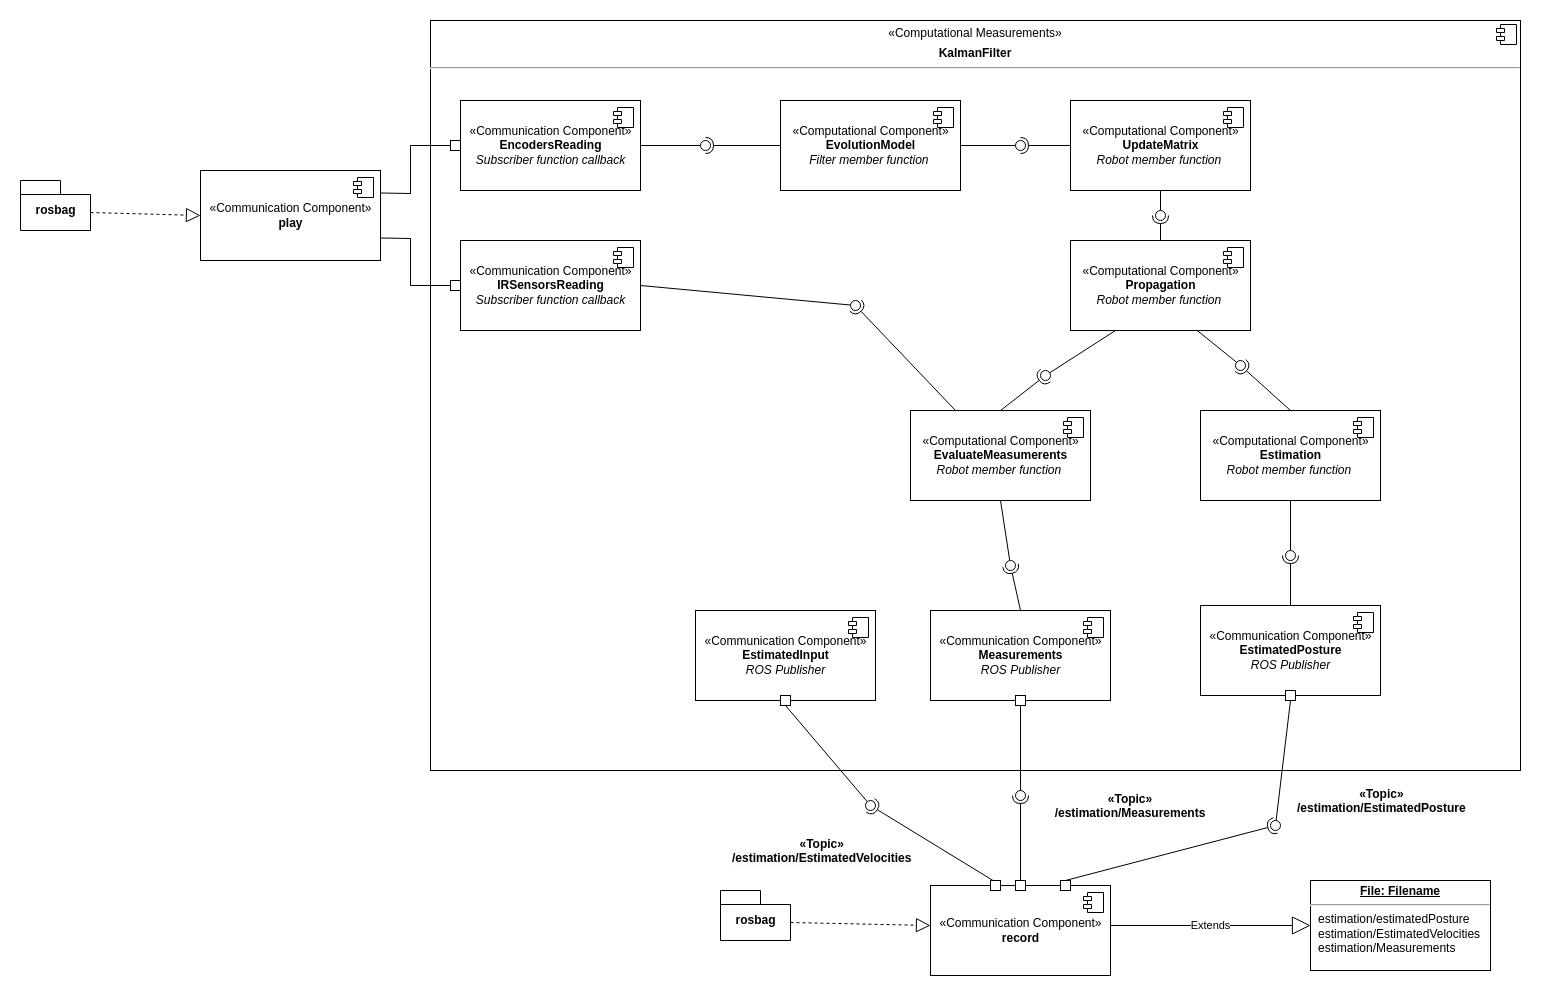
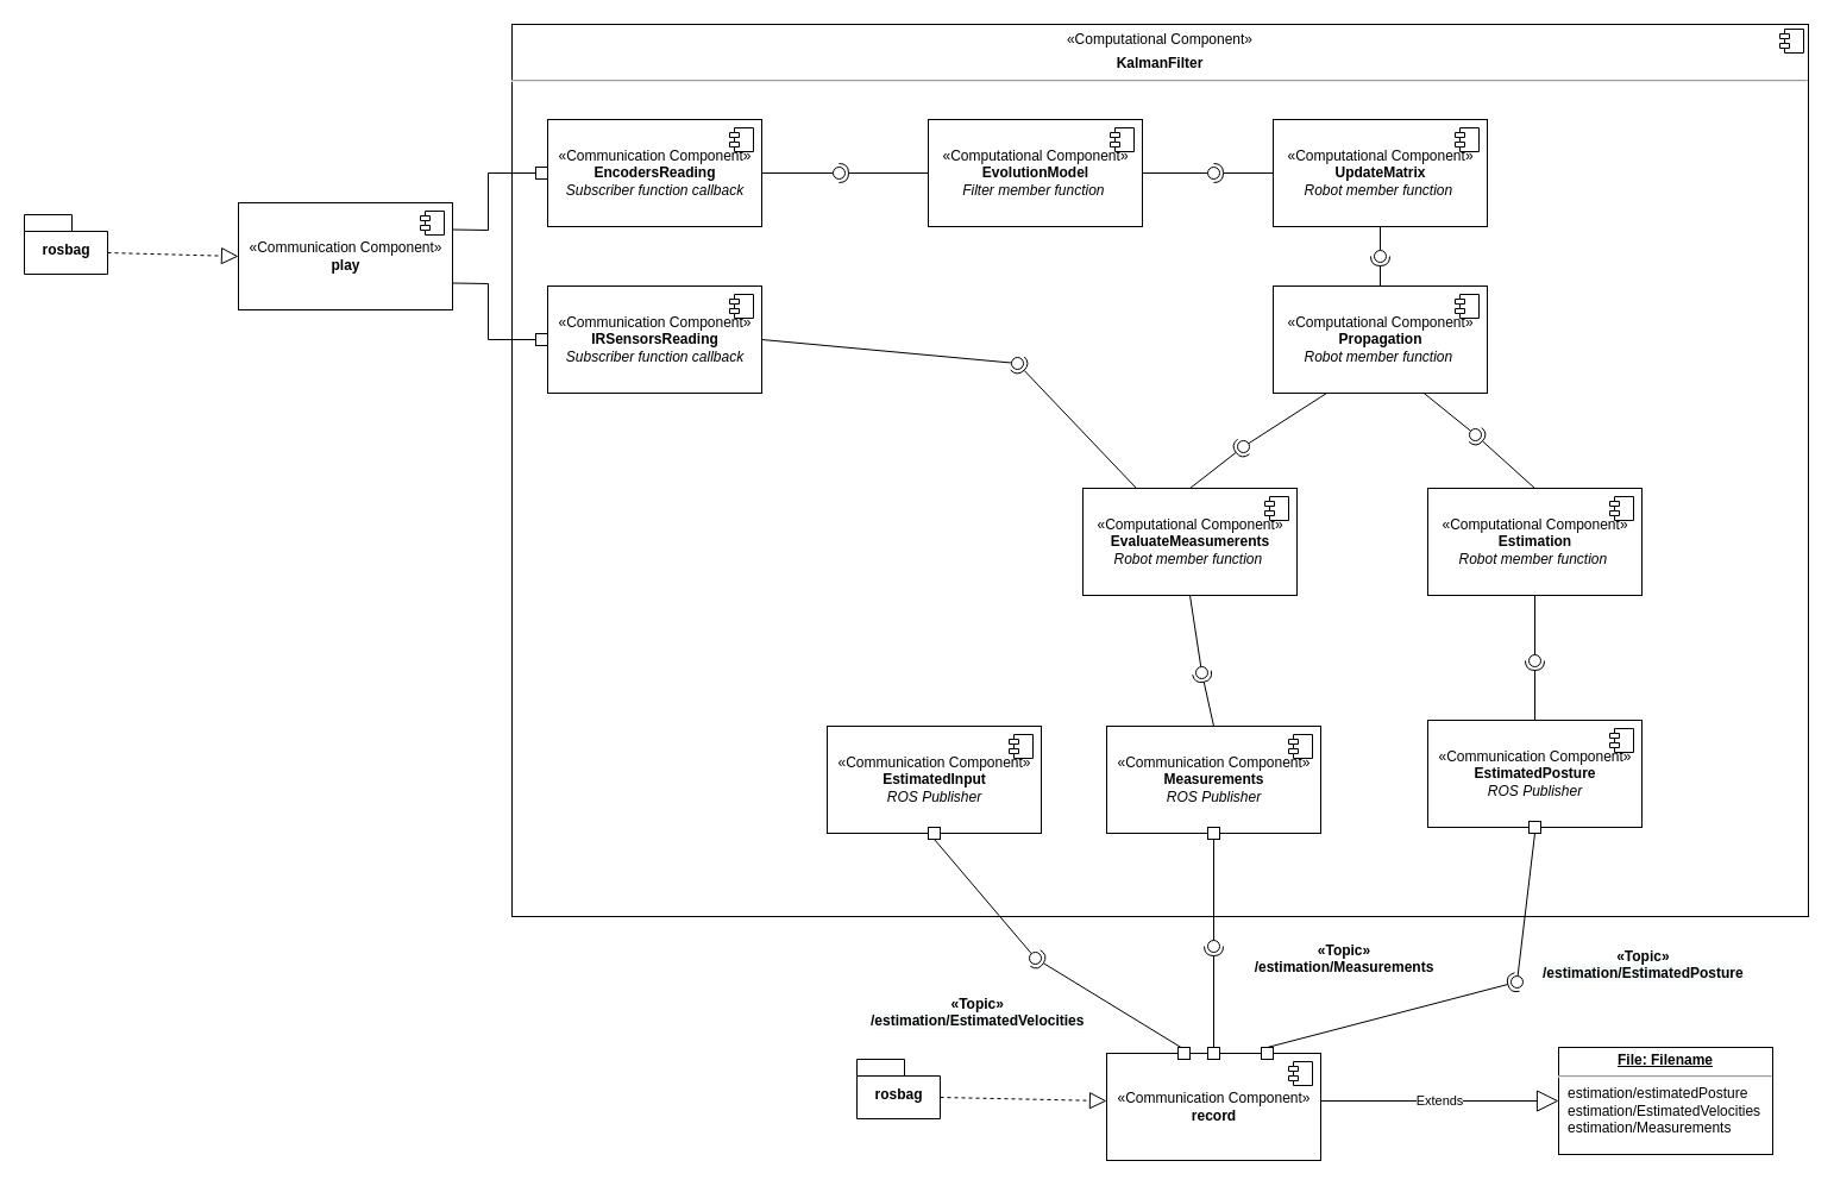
- <mxCell id="2" value="&lt;p style=&quot;margin: 6px 0px 0px ; text-align: center&quot;&gt;«Computational Measurements»&lt;br&gt;&lt;/p&gt;&lt;p style=&quot;margin: 6px 0px 0px ; text-align: center&quot;&gt;&lt;b&gt;KalmanFilter&lt;/b&gt;&lt;/p&gt;&lt;hr&gt;&lt;p style=&quot;margin: 0px 0px 0px 8px&quot;&gt;&lt;br&gt;&lt;/p&gt;" style="align=left;overflow=fill;html=1;dropTarget=0;" vertex="1" parent="1"><mxGeometry x="430" y="20" width="1090" height="750" as="geometry" /></mxCell>
+ <mxCell id="2" value="&lt;p style=&quot;margin: 6px 0px 0px ; text-align: center&quot;&gt;«Computational Component»&lt;br&gt;&lt;/p&gt;&lt;p style=&quot;margin: 6px 0px 0px ; text-align: center&quot;&gt;&lt;b&gt;KalmanFilter&lt;/b&gt;&lt;/p&gt;&lt;hr&gt;&lt;p style=&quot;margin: 0px 0px 0px 8px&quot;&gt;&lt;br&gt;&lt;/p&gt;" style="align=left;overflow=fill;html=1;dropTarget=0;" vertex="1" parent="1"><mxGeometry x="430" y="20" width="1090" height="750" as="geometry" /></mxCell>
- <mxCell id="76" value="&lt;div style=&quot;text-align: center&quot;&gt;&lt;span style=&quot;font-family: &amp;#34;helvetica&amp;#34; ; font-weight: 700&quot;&gt;«Topic»&lt;/span&gt;&lt;/div&gt;&lt;span style=&quot;color: rgb(0 , 0 , 0) ; font-family: &amp;#34;helvetica&amp;#34; ; font-size: 12px ; font-style: normal ; font-weight: 700 ; letter-spacing: normal ; text-align: center ; text-indent: 0px ; text-transform: none ; word-spacing: 0px ; background-color: rgb(248 , 249 , 250) ; display: inline ; float: none&quot;&gt;/estimation/EstimatedPosture&lt;/span&gt;" style="text;whiteSpace=wrap;html=1;" vertex="1" parent="1"><mxGeometry x="1295" y="780" width="180" height="40" as="geometry" /></mxCell>
+ <mxCell id="76" value="&lt;div style=&quot;text-align: center&quot;&gt;&lt;span style=&quot;font-family: &amp;#34;helvetica&amp;#34; ; font-weight: 700&quot;&gt;«Topic»&lt;/span&gt;&lt;/div&gt;&lt;span style=&quot;color: rgb(0 , 0 , 0) ; font-family: &amp;#34;helvetica&amp;#34; ; font-size: 12px ; font-style: normal ; font-weight: 700 ; letter-spacing: normal ; text-align: center ; text-indent: 0px ; text-transform: none ; word-spacing: 0px ; background-color: rgb(248 , 249 , 250) ; display: inline ; float: none&quot;&gt;/estimation/EstimatedPosture&lt;/span&gt;" style="text;whiteSpace=wrap;html=1;" vertex="1" parent="1"><mxGeometry x="1295" y="790" width="180" height="40" as="geometry" /></mxCell>
